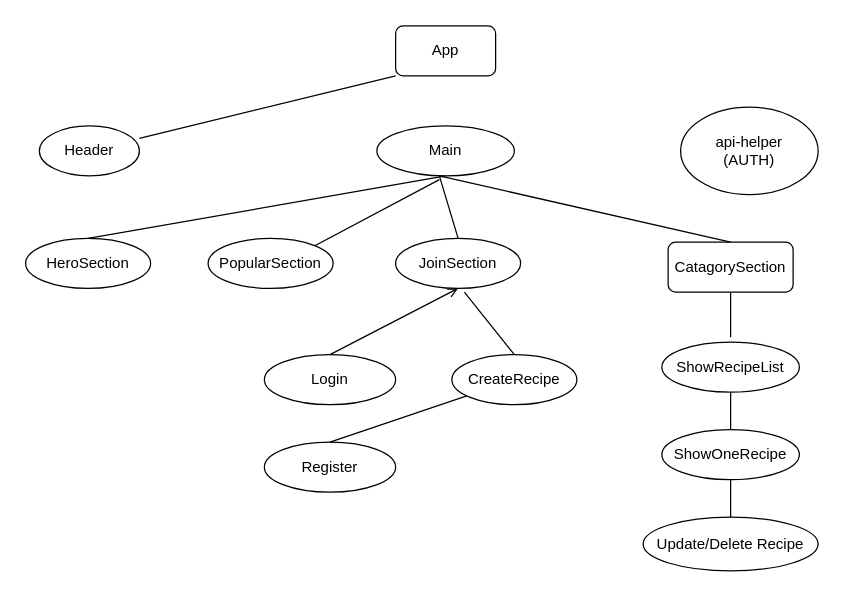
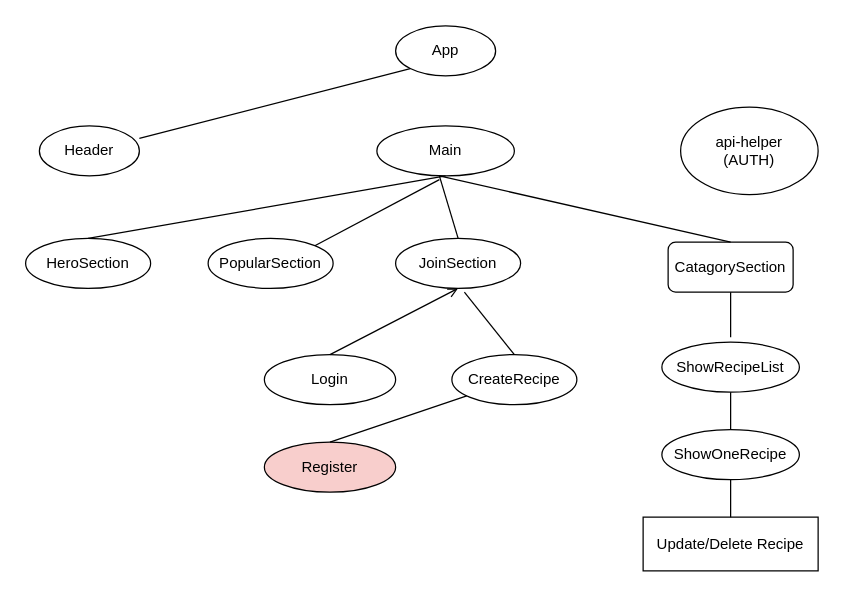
- <mxCell id="2" value="App" style="whiteSpace=wrap;html=1;rounded=1;" parent="1" vertex="1"><mxGeometry x="316" y="20" width="80" height="40" as="geometry" /></mxCell>
+ <mxCell id="2" value="App" style="ellipse;whiteSpace=wrap;html=1;" parent="1" vertex="1"><mxGeometry x="316" y="20" width="80" height="40" as="geometry" /></mxCell>
- <mxCell id="9" value="Register" style="ellipse;whiteSpace=wrap;html=1;" parent="1" vertex="1"><mxGeometry x="211" y="353" width="105" height="40" as="geometry" /></mxCell>
+ <mxCell id="9" value="Register" style="ellipse;whiteSpace=wrap;html=1;fillColor=#f8cecc;" parent="1" vertex="1"><mxGeometry x="211" y="353" width="105" height="40" as="geometry" /></mxCell>
- <mxCell id="11" value="Update/Delete Recipe" style="ellipse;whiteSpace=wrap;html=1;" parent="1" vertex="1"><mxGeometry x="514" y="413" width="140" height="43" as="geometry" /></mxCell>
+ <mxCell id="11" value="Update/Delete Recipe" style="whiteSpace=wrap;html=1;rounded=0;" parent="1" vertex="1"><mxGeometry x="514" y="413" width="140" height="43" as="geometry" /></mxCell>
